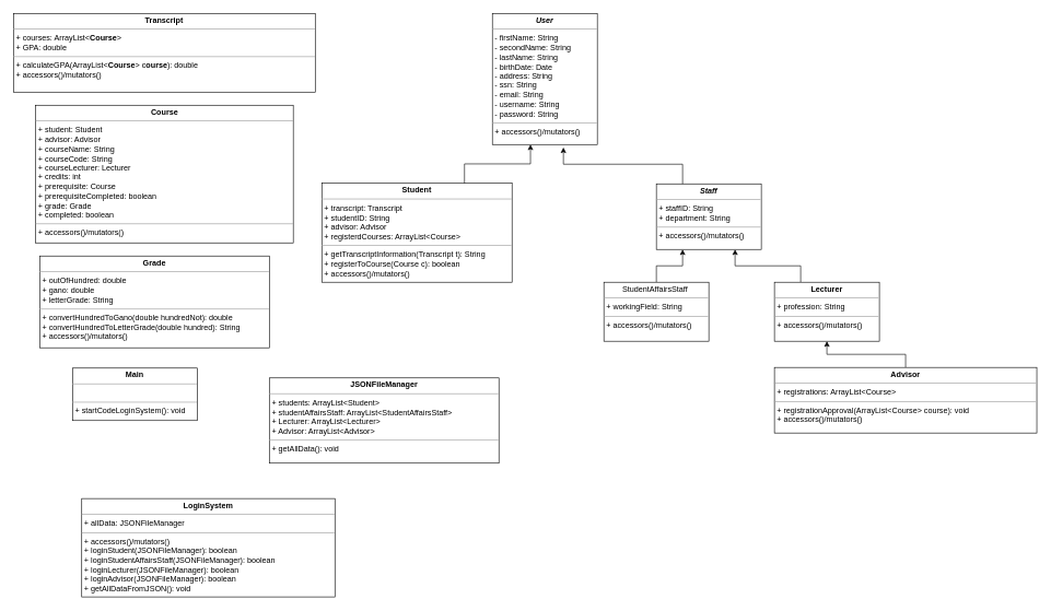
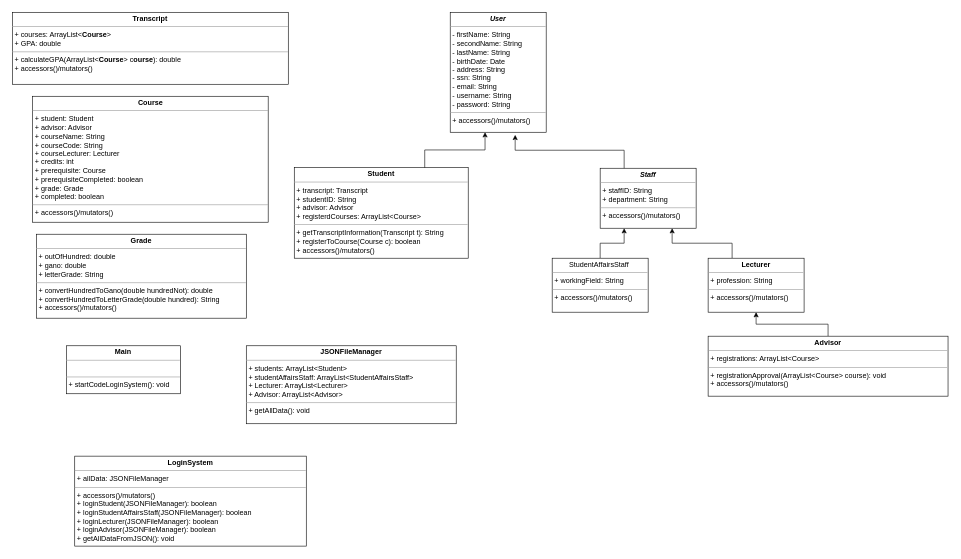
- <mxCell id="17" value="&lt;p style=&quot;margin:0px;margin-top:4px;text-align:center;&quot;&gt;&lt;b&gt;Main&lt;/b&gt;&lt;/p&gt;&lt;hr size=&quot;1&quot;&gt;&lt;p style=&quot;margin:0px;margin-left:4px;&quot;&gt;&lt;br&gt;&lt;/p&gt;&lt;hr size=&quot;1&quot;&gt;&lt;p style=&quot;margin:0px;margin-left:4px;&quot;&gt;+ startCodeLoginSystem(): void&lt;/p&gt;" style="verticalAlign=top;align=left;overflow=fill;fontSize=12;fontFamily=Helvetica;html=1;whiteSpace=wrap;" parent="1" vertex="1"><mxGeometry x="110" y="561" width="190" height="80" as="geometry" /></mxCell>
+ <mxCell id="17" value="&lt;p style=&quot;margin:0px;margin-top:4px;text-align:center;&quot;&gt;&lt;b&gt;Main&lt;/b&gt;&lt;/p&gt;&lt;hr size=&quot;1&quot;&gt;&lt;p style=&quot;margin:0px;margin-left:4px;&quot;&gt;&lt;br&gt;&lt;/p&gt;&lt;hr size=&quot;1&quot;&gt;&lt;p style=&quot;margin:0px;margin-left:4px;&quot;&gt;+ startCodeLoginSystem(): void&lt;/p&gt;" style="verticalAlign=top;align=left;overflow=fill;fontSize=12;fontFamily=Helvetica;html=1;whiteSpace=wrap;" parent="1" vertex="1"><mxGeometry x="110" y="576" width="190" height="80" as="geometry" /></mxCell>
